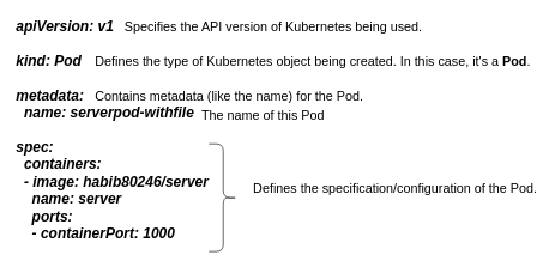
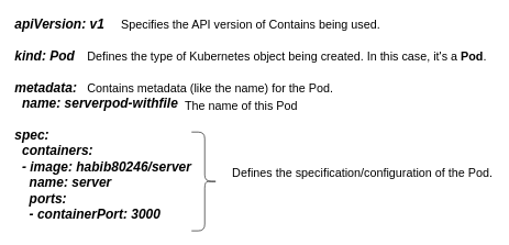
- <mxCell id="3" value="&lt;font style=&quot;font-size: 18px;&quot;&gt;Specifies the API version of Kubernetes being used.&lt;/font&gt;" style="text;html=1;align=center;verticalAlign=middle;whiteSpace=wrap;rounded=0;" vertex="1" parent="1"><mxGeometry x="155" y="23" width="450" height="30" as="geometry" /></mxCell>
+ <mxCell id="3" value="&lt;font style=&quot;font-size: 18px;&quot;&gt;Specifies the API version of Contains being used.&lt;/font&gt;" style="text;html=1;align=center;verticalAlign=middle;whiteSpace=wrap;rounded=0;" vertex="1" parent="1"><mxGeometry x="155" y="23" width="450" height="30" as="geometry" /></mxCell>
- <mxCell id="2" value="&lt;font style=&quot;font-size: 20px;&quot;&gt;&lt;i&gt;&lt;b&gt;apiVersion: v1&lt;br&gt;&lt;br&gt;kind: Pod&lt;br&gt;&lt;br&gt;metadata:&lt;/b&gt;&lt;/i&gt;&lt;/font&gt;&lt;div&gt;&lt;font style=&quot;font-size: 20px;&quot;&gt;&lt;i&gt;&lt;b&gt;&amp;nbsp; name: serverpod-withfile&lt;br&gt;&lt;br&gt;spec:&lt;br&gt;&amp;nbsp; containers:&lt;br&gt;&amp;nbsp; - image: habib80246/server&lt;br&gt;&amp;nbsp; &amp;nbsp; name: server&lt;br&gt;&amp;nbsp; &amp;nbsp; ports:&lt;br&gt;&amp;nbsp; &amp;nbsp; - containerPort: 1000&lt;/b&gt;&lt;/i&gt;&lt;/font&gt;&lt;/div&gt;" style="text;verticalAlign=middle;whiteSpace=wrap;html=1;" vertex="1" parent="1"><mxGeometry x="20" y="20" width="280" height="320" as="geometry" /></mxCell>
+ <mxCell id="2" value="&lt;font style=&quot;font-size: 20px;&quot;&gt;&lt;i&gt;&lt;b&gt;apiVersion: v1&lt;br&gt;&lt;br&gt;kind: Pod&lt;br&gt;&lt;br&gt;metadata:&lt;/b&gt;&lt;/i&gt;&lt;/font&gt;&lt;div&gt;&lt;font style=&quot;font-size: 20px;&quot;&gt;&lt;i&gt;&lt;b&gt;&amp;nbsp; name: serverpod-withfile&lt;br&gt;&lt;br&gt;spec:&lt;br&gt;&amp;nbsp; containers:&lt;br&gt;&amp;nbsp; - image: habib80246/server&lt;br&gt;&amp;nbsp; &amp;nbsp; name: server&lt;br&gt;&amp;nbsp; &amp;nbsp; ports:&lt;br&gt;&amp;nbsp; &amp;nbsp; - containerPort: 3000&lt;/b&gt;&lt;/i&gt;&lt;/font&gt;&lt;/div&gt;" style="text;verticalAlign=middle;whiteSpace=wrap;html=1;" vertex="1" parent="1"><mxGeometry x="20" y="20" width="280" height="320" as="geometry" /></mxCell>
